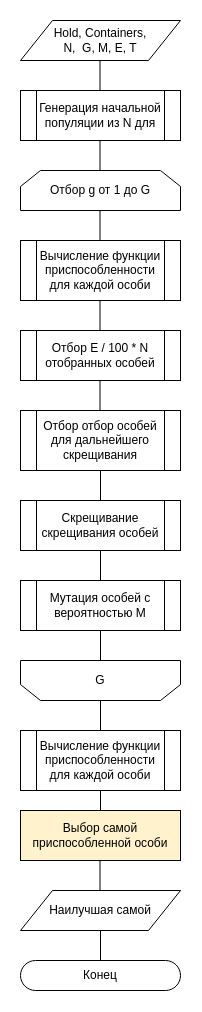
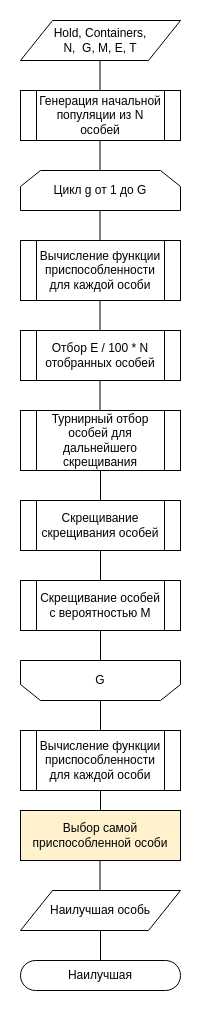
- <mxCell id="3" value="Генерация начальной популяции из N для" style="shape=process;whiteSpace=wrap;html=1;backgroundOutline=1;" vertex="1" parent="1"><mxGeometry x="20" y="90" width="160" height="50" as="geometry" /></mxCell>
+ <mxCell id="3" value="Генерация начальной популяции из N особей" style="shape=process;whiteSpace=wrap;html=1;backgroundOutline=1;" vertex="1" parent="1"><mxGeometry x="20" y="90" width="160" height="50" as="geometry" /></mxCell>
- <mxCell id="4" value="Отбор g от 1 до G" style="shape=loopLimit;whiteSpace=wrap;html=1;" vertex="1" parent="1"><mxGeometry x="20" y="170" width="160" height="40" as="geometry" /></mxCell>
+ <mxCell id="4" value="Цикл g от 1 до G" style="shape=loopLimit;whiteSpace=wrap;html=1;" vertex="1" parent="1"><mxGeometry x="20" y="170" width="160" height="40" as="geometry" /></mxCell>
- <mxCell id="8" value="Отбор отбор особей для дальнейшего скрещивания" style="shape=process;whiteSpace=wrap;html=1;backgroundOutline=1;" vertex="1" parent="1"><mxGeometry x="20" y="410" width="160" height="60" as="geometry" /></mxCell>
+ <mxCell id="8" value="Турнирный отбор особей для дальнейшего скрещивания" style="shape=process;whiteSpace=wrap;html=1;backgroundOutline=1;" vertex="1" parent="1"><mxGeometry x="20" y="410" width="160" height="60" as="geometry" /></mxCell>
- <mxCell id="10" value="Мутация особей с вероятностью M" style="shape=process;whiteSpace=wrap;html=1;backgroundOutline=1;" vertex="1" parent="1"><mxGeometry x="20" y="580" width="160" height="50" as="geometry" /></mxCell>
+ <mxCell id="10" value="Cкрещивание особей с вероятностью M" style="shape=process;whiteSpace=wrap;html=1;backgroundOutline=1;" vertex="1" parent="1"><mxGeometry x="20" y="580" width="160" height="50" as="geometry" /></mxCell>
- <mxCell id="12" value="Наилучшая самой" style="shape=parallelogram;perimeter=parallelogramPerimeter;whiteSpace=wrap;html=1;dashed=0;" vertex="1" parent="1"><mxGeometry x="20" y="890" width="160" height="40" as="geometry" /></mxCell>
+ <mxCell id="12" value="Наилучшая особь" style="shape=parallelogram;perimeter=parallelogramPerimeter;whiteSpace=wrap;html=1;dashed=0;" vertex="1" parent="1"><mxGeometry x="20" y="890" width="160" height="40" as="geometry" /></mxCell>
- <mxCell id="14" value="Конец" style="html=1;dashed=0;whiteSpace=wrap;shape=mxgraph.dfd.start" vertex="1" parent="1"><mxGeometry x="20" y="960" width="160" height="30" as="geometry" /></mxCell>
+ <mxCell id="14" value="Наилучшая" style="html=1;dashed=0;whiteSpace=wrap;shape=mxgraph.dfd.start" vertex="1" parent="1"><mxGeometry x="20" y="960" width="160" height="30" as="geometry" /></mxCell>
